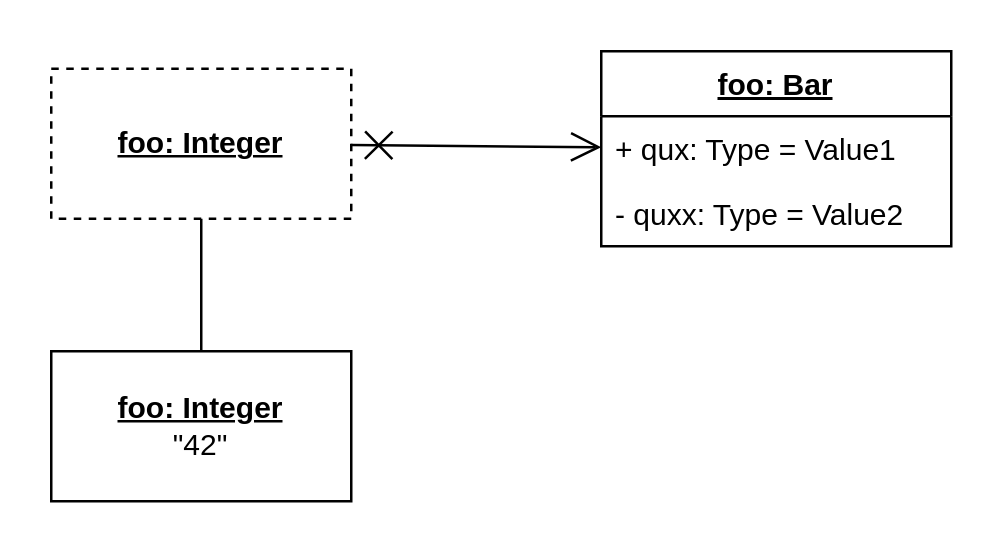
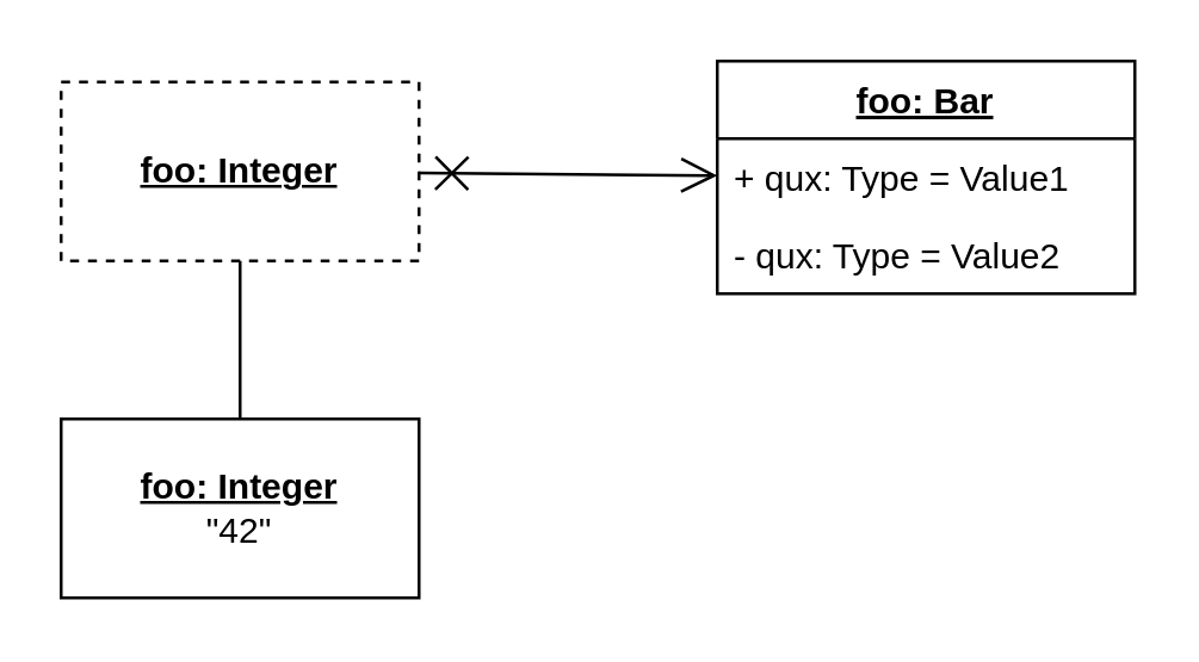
- <mxCell id="6" value="- quxx: Type = Value2" style="text;strokeColor=none;fillColor=none;align=left;verticalAlign=top;spacingLeft=4;spacingRight=4;overflow=hidden;rotatable=0;points=[[0,0.5],[1,0.5]];portConstraint=eastwest;" vertex="1" parent="4"><mxGeometry y="52" width="140" height="26" as="geometry" /></mxCell>
+ <mxCell id="6" value="- qux: Type = Value2" style="text;strokeColor=none;fillColor=none;align=left;verticalAlign=top;spacingLeft=4;spacingRight=4;overflow=hidden;rotatable=0;points=[[0,0.5],[1,0.5]];portConstraint=eastwest;" vertex="1" parent="4"><mxGeometry y="52" width="140" height="26" as="geometry" /></mxCell>
